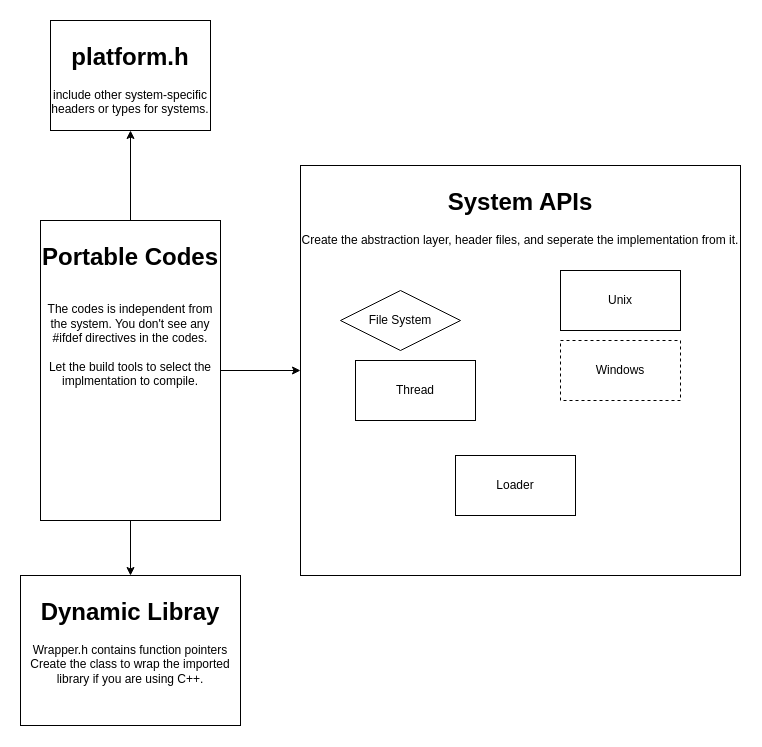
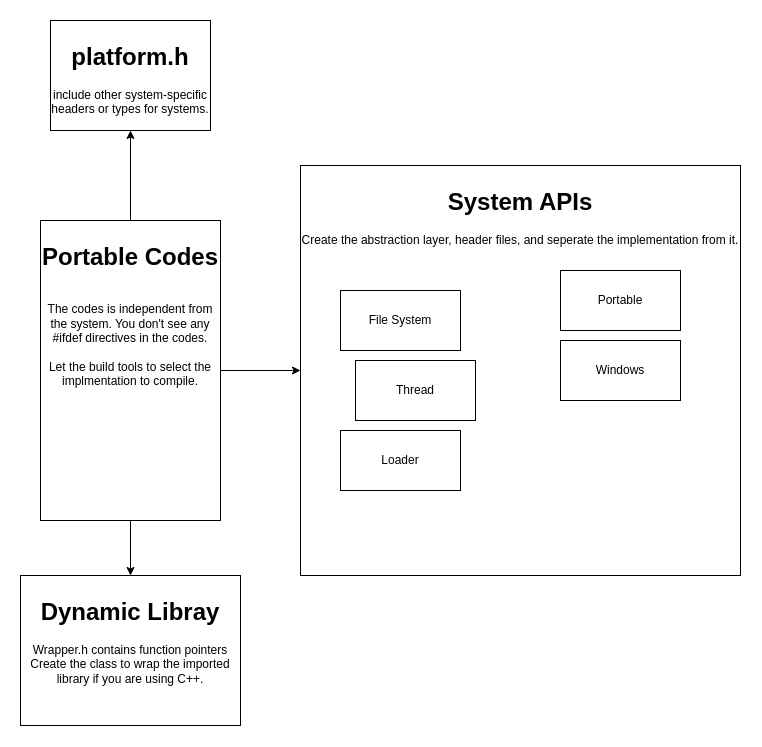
- <mxCell id="11" value="Unix" style="rounded=0;whiteSpace=wrap;html=1;" vertex="1" parent="1"><mxGeometry x="560" y="270" width="120" height="60" as="geometry" /></mxCell>
+ <mxCell id="11" value="Portable" style="rounded=0;whiteSpace=wrap;html=1;" vertex="1" parent="1"><mxGeometry x="560" y="270" width="120" height="60" as="geometry" /></mxCell>
- <mxCell id="7" value="File System" style="rhombus;whiteSpace=wrap;html=1;" vertex="1" parent="1"><mxGeometry x="340" y="290" width="120" height="60" as="geometry" /></mxCell>
+ <mxCell id="7" value="File System" style="rounded=0;whiteSpace=wrap;html=1;" vertex="1" parent="1"><mxGeometry x="340" y="290" width="120" height="60" as="geometry" /></mxCell>
- <mxCell id="12" value="Windows" style="rounded=0;whiteSpace=wrap;html=1;dashed=1;" vertex="1" parent="1"><mxGeometry x="560" y="340" width="120" height="60" as="geometry" /></mxCell>
+ <mxCell id="12" value="Windows" style="rounded=0;whiteSpace=wrap;html=1;" vertex="1" parent="1"><mxGeometry x="560" y="340" width="120" height="60" as="geometry" /></mxCell>
- <mxCell id="9" value="Loader" style="rounded=0;whiteSpace=wrap;html=1;" vertex="1" parent="1"><mxGeometry x="455" y="455" width="120" height="60" as="geometry" /></mxCell>
+ <mxCell id="9" value="Loader" style="rounded=0;whiteSpace=wrap;html=1;" vertex="1" parent="1"><mxGeometry x="340" y="430" width="120" height="60" as="geometry" /></mxCell>
